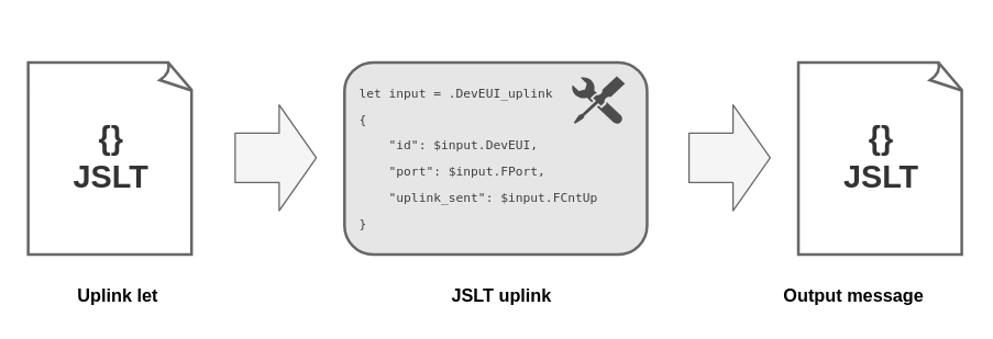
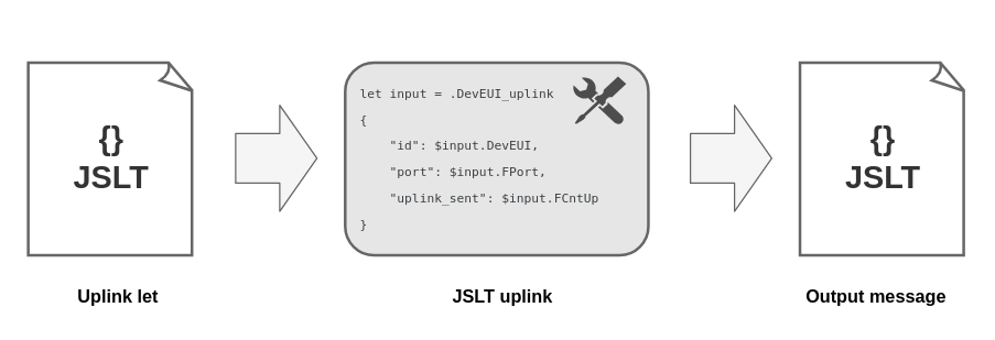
- <mxCell id="12" value="&lt;b&gt;&lt;font style=&quot;font-size: 13px&quot;&gt;Output message&lt;/font&gt;&lt;/b&gt;" style="text;html=1;align=center;verticalAlign=middle;resizable=0;points=[];autosize=1;" parent="1" vertex="1"><mxGeometry x="560" y="205" width="120" height="20" as="geometry" /></mxCell>
+ <mxCell id="12" value="&lt;b&gt;&lt;font style=&quot;font-size: 13px&quot;&gt;Output message&lt;/font&gt;&lt;/b&gt;" style="text;html=1;align=center;verticalAlign=middle;resizable=0;points=[];autosize=1;" parent="1" vertex="1"><mxGeometry x="575" y="205" width="120" height="20" as="geometry" /></mxCell>
